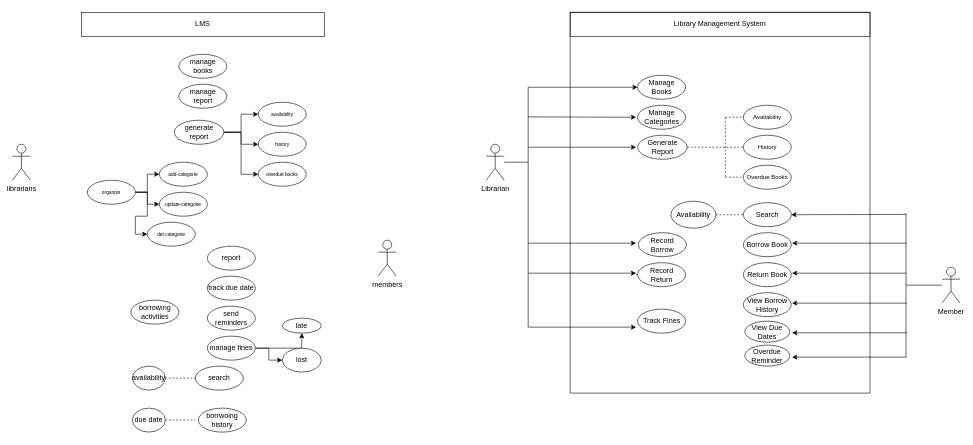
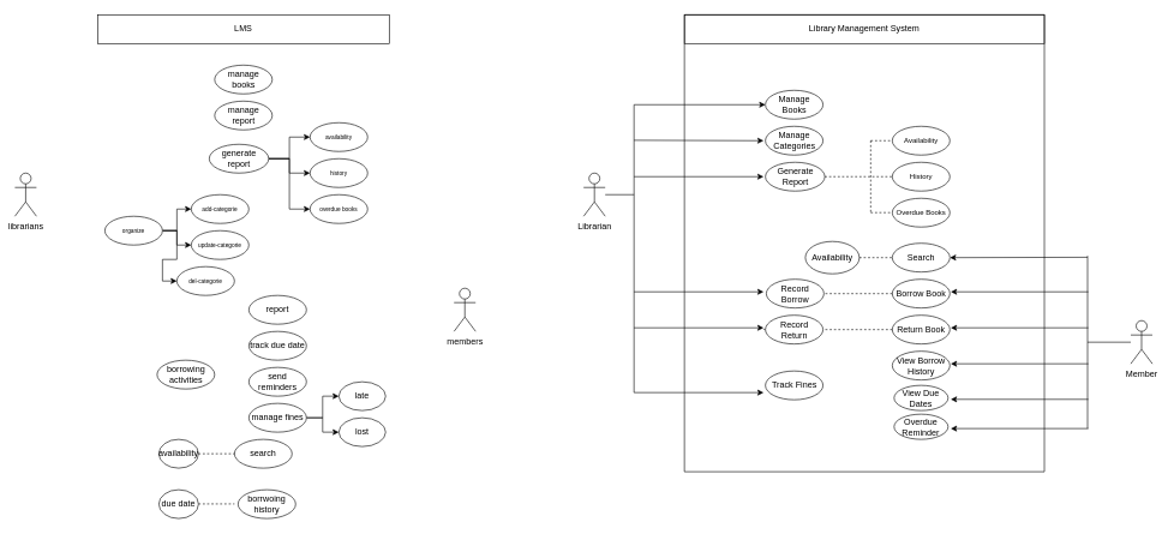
+ <mxCell id="54" value="" style="endArrow=none;dashed=1;html=1;rounded=0;entryX=1;entryY=0.5;entryDx=0;entryDy=0;exitX=0;exitY=0.5;exitDx=0;exitDy=0;" edge="1" parent="38" source="44" target="53"><mxGeometry width="50" height="50" relative="1" as="geometry"><mxPoint x="548.75" y="635" as="sourcePoint" /><mxPoint x="598.75" y="585" as="targetPoint" /></mxGeometry></mxCell>
+ <mxCell id="60" value="" style="endArrow=none;dashed=1;html=1;rounded=0;entryX=1;entryY=0.5;entryDx=0;entryDy=0;exitX=0;exitY=0.5;exitDx=0;exitDy=0;" edge="1" parent="38" source="45" target="61"><mxGeometry width="50" height="50" relative="1" as="geometry"><mxPoint x="1361.25" y="592" as="sourcePoint" /><mxPoint x="1201.25" y="592" as="targetPoint" /></mxGeometry></mxCell>
- <mxCell id="34" value="late" style="ellipse;whiteSpace=wrap;html=1;" parent="1" vertex="1"><mxGeometry x="470" y="530" width="65" height="25" as="geometry" /></mxCell>
+ <mxCell id="34" value="late" style="ellipse;whiteSpace=wrap;html=1;" parent="1" vertex="1"><mxGeometry x="470" y="530" width="65" height="40" as="geometry" /></mxCell>
